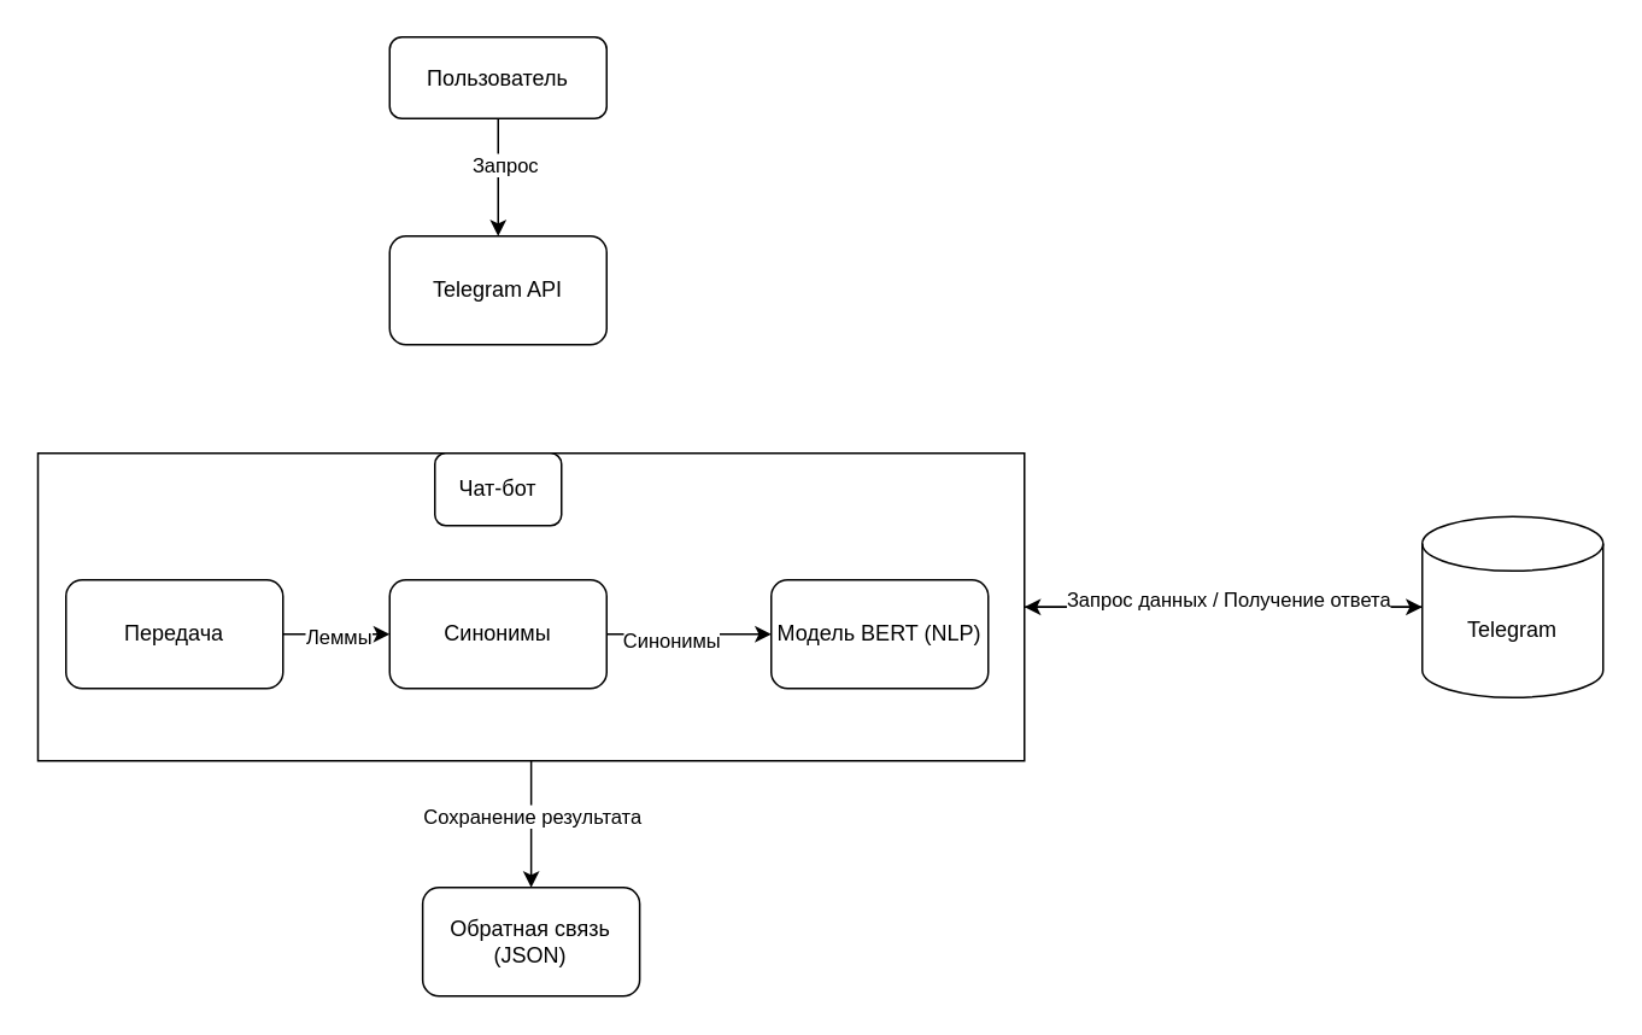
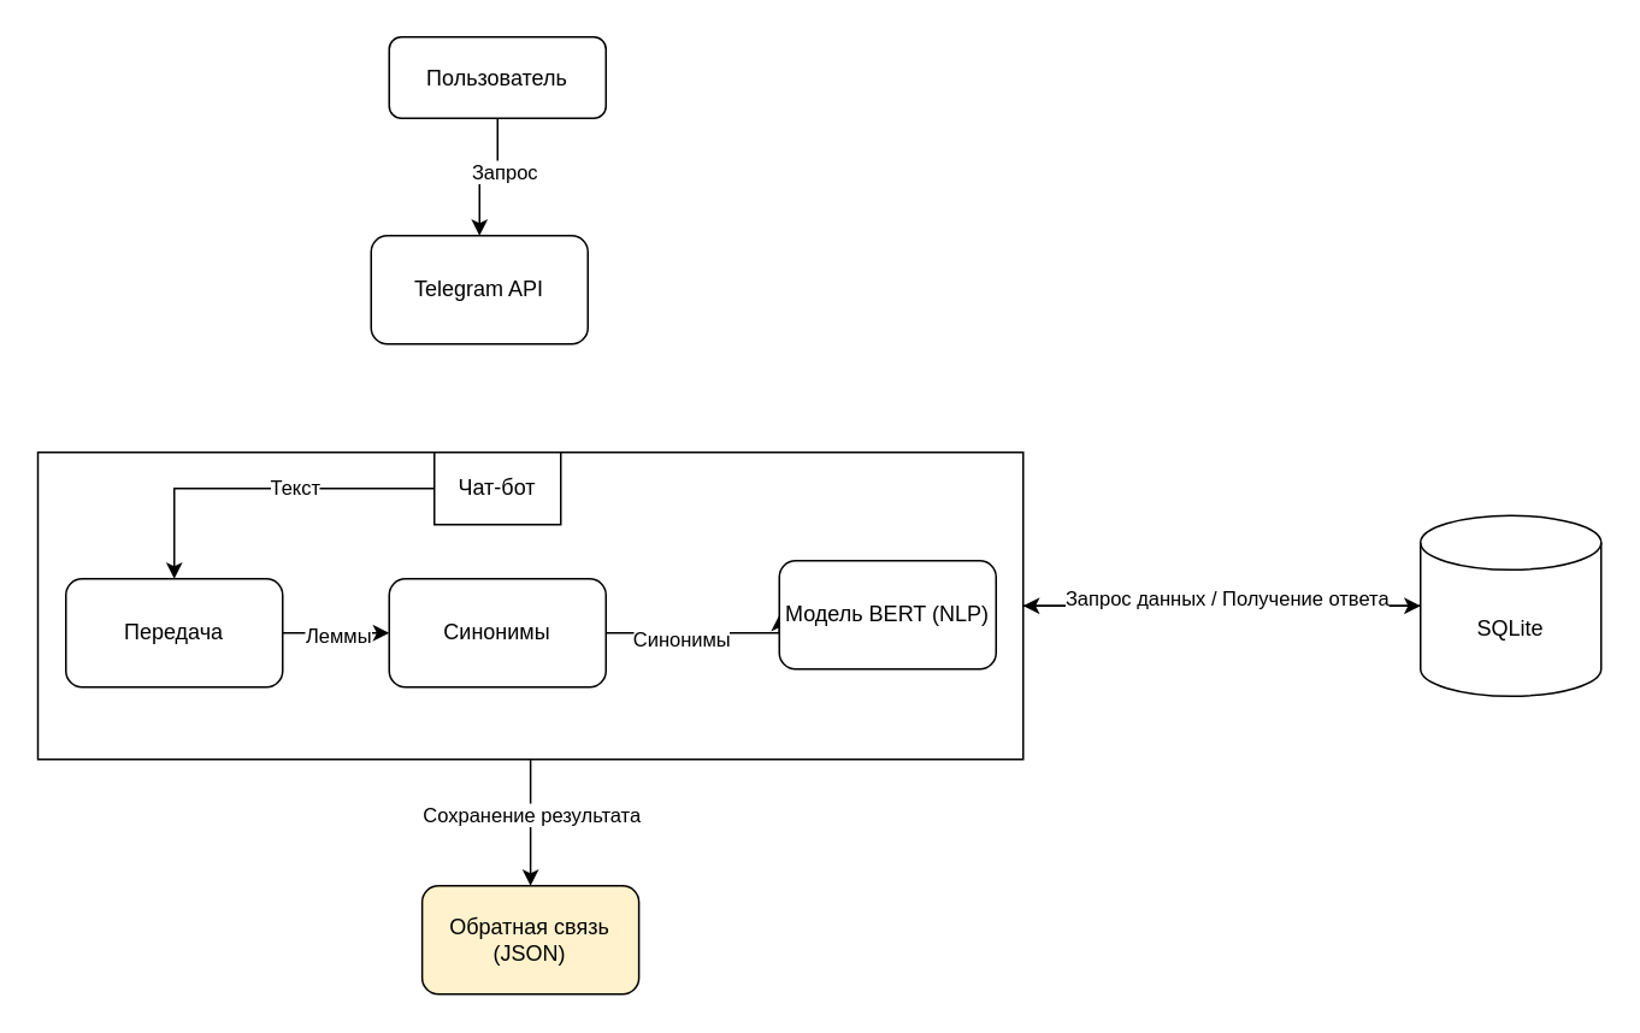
- <mxCell id="5" value="Telegram API" style="rounded=1;whiteSpace=wrap;html=1;" vertex="1" parent="1"><mxGeometry x="215" y="130" width="120" height="60" as="geometry" /></mxCell>
+ <mxCell id="5" value="Telegram API" style="rounded=1;whiteSpace=wrap;html=1;" vertex="1" parent="1"><mxGeometry x="205" y="130" width="120" height="60" as="geometry" /></mxCell>
+ <mxCell id="19" style="edgeStyle=orthogonalEdgeStyle;rounded=0;orthogonalLoop=1;jettySize=auto;html=1;exitX=0;exitY=0.5;exitDx=0;exitDy=0;entryX=0.5;entryY=0;entryDx=0;entryDy=0;" edge="1" parent="1" source="21" target="15"><mxGeometry relative="1" as="geometry" /></mxCell>
+ <mxCell id="20" value="&lt;div&gt;Текст&lt;/div&gt;" style="edgeLabel;html=1;align=center;verticalAlign=middle;resizable=0;points=[];" vertex="1" connectable="0" parent="19"><mxGeometry x="-0.195" y="-1" relative="1" as="geometry"><mxPoint as="offset" /></mxGeometry></mxCell>
- <mxCell id="21" value="Чат-бот" style="whiteSpace=wrap;html=1;rounded=1;" vertex="1" parent="1"><mxGeometry x="240" y="250" width="70" height="40" as="geometry" /></mxCell>
+ <mxCell id="21" value="Чат-бот" style="whiteSpace=wrap;html=1;" vertex="1" parent="1"><mxGeometry x="240" y="250" width="70" height="40" as="geometry" /></mxCell>
- <mxCell id="17" value="Telegram" style="shape=cylinder3;whiteSpace=wrap;html=1;boundedLbl=1;backgroundOutline=1;size=15;" vertex="1" parent="1"><mxGeometry x="786" y="285" width="100" height="100" as="geometry" /></mxCell>
+ <mxCell id="17" value="SQLite" style="shape=cylinder3;whiteSpace=wrap;html=1;boundedLbl=1;backgroundOutline=1;size=15;" vertex="1" parent="1"><mxGeometry x="786" y="285" width="100" height="100" as="geometry" /></mxCell>
- <mxCell id="12" value="&lt;div&gt;&lt;span style=&quot;background-color: transparent; color: light-dark(rgb(0, 0, 0), rgb(255, 255, 255));&quot;&gt;Модель&amp;nbsp;&lt;/span&gt;BERT (NLP)&lt;/div&gt;" style="rounded=1;whiteSpace=wrap;html=1;" vertex="1" parent="1"><mxGeometry x="426" y="320" width="120" height="60" as="geometry" /></mxCell>
+ <mxCell id="12" value="&lt;div&gt;&lt;span style=&quot;background-color: transparent; color: light-dark(rgb(0, 0, 0), rgb(255, 255, 255));&quot;&gt;Модель&amp;nbsp;&lt;/span&gt;BERT (NLP)&lt;/div&gt;" style="rounded=1;whiteSpace=wrap;html=1;" vertex="1" parent="1"><mxGeometry x="431" y="310" width="120" height="60" as="geometry" /></mxCell>
- <mxCell id="18" value="&lt;div&gt;Обратная связь (JSON)&lt;/div&gt;" style="rounded=1;whiteSpace=wrap;html=1;" vertex="1" parent="1"><mxGeometry x="233.25" y="490" width="120" height="60" as="geometry" /></mxCell>
+ <mxCell id="18" value="&lt;div&gt;Обратная связь (JSON)&lt;/div&gt;" style="rounded=1;whiteSpace=wrap;html=1;fillColor=#fff2cc;" vertex="1" parent="1"><mxGeometry x="233.25" y="490" width="120" height="60" as="geometry" /></mxCell>
